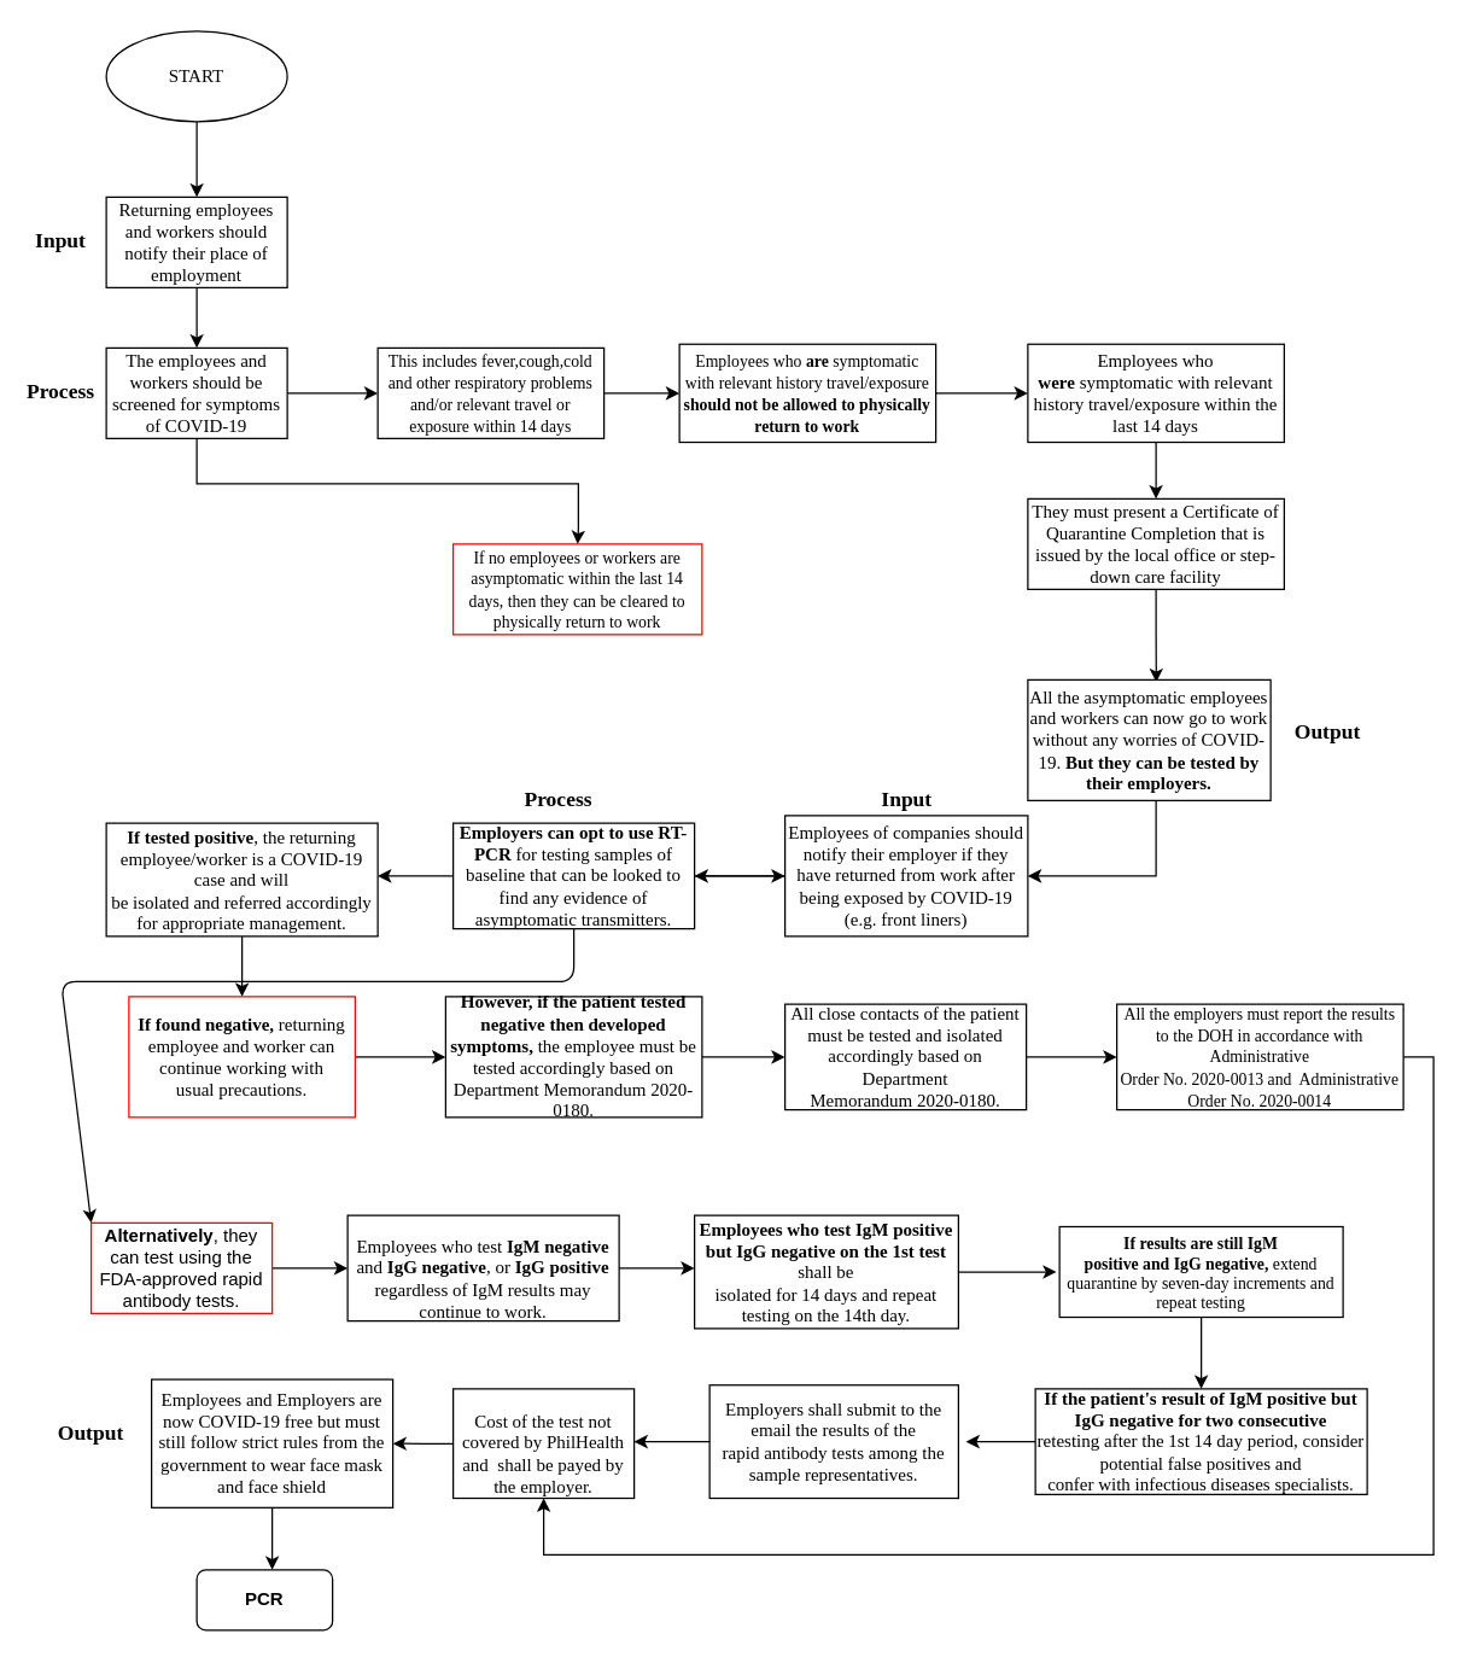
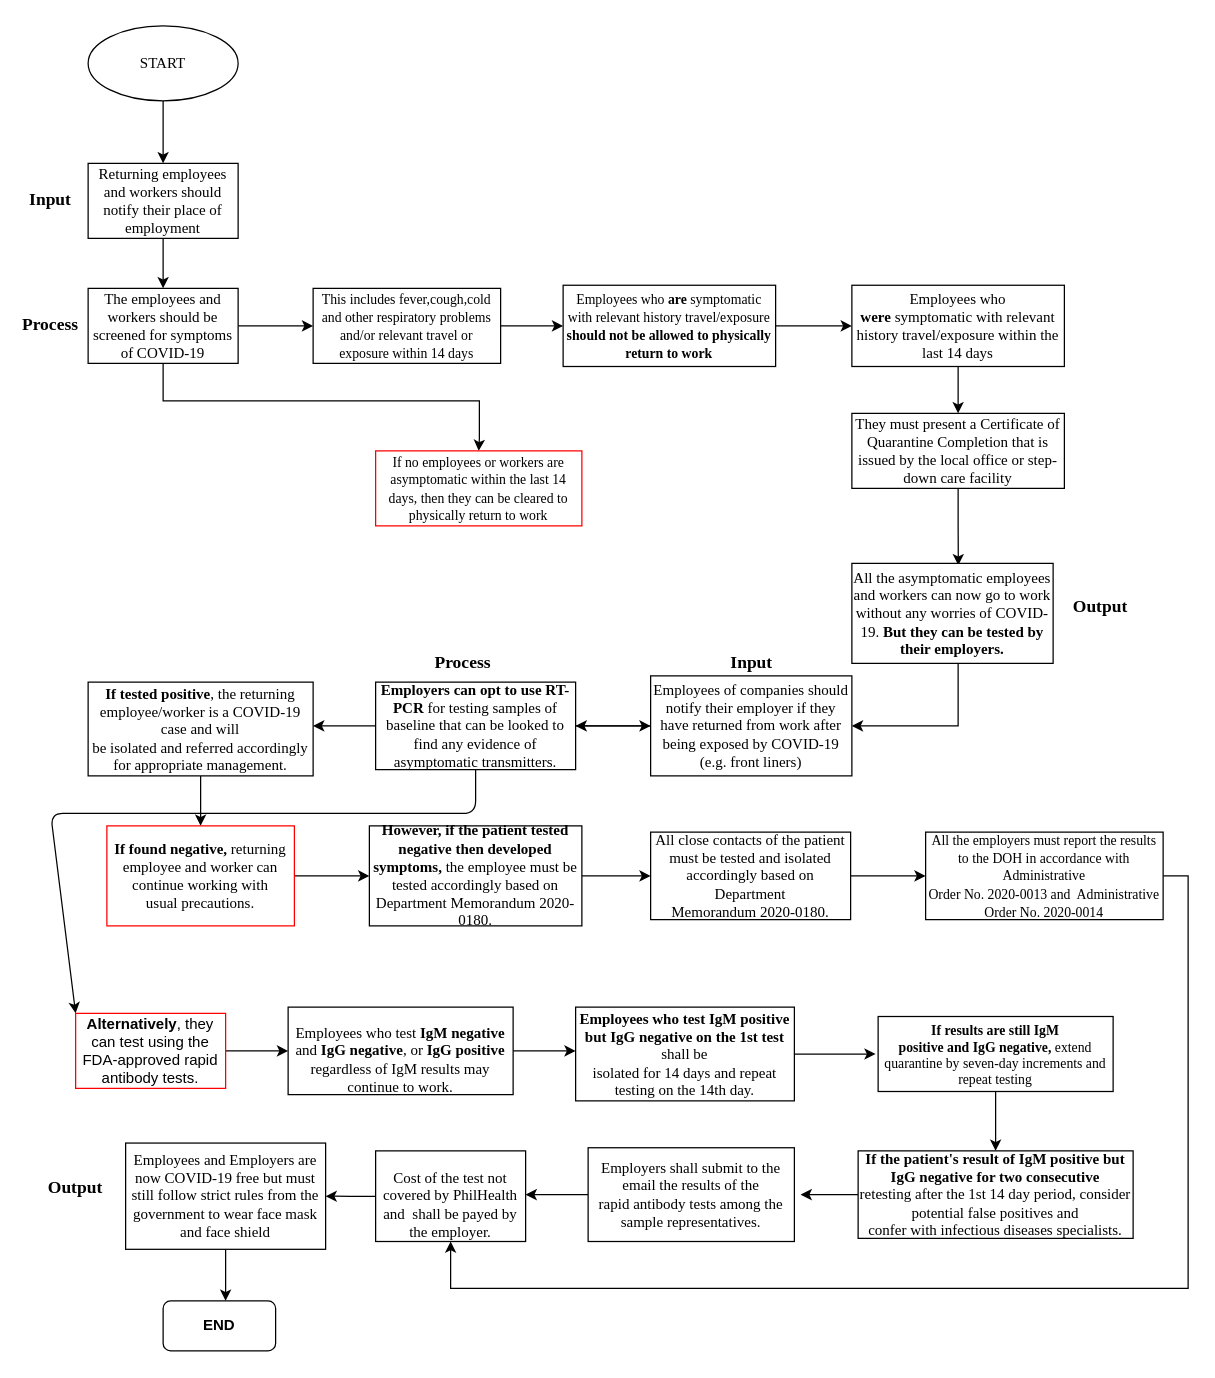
- <mxCell id="58" value="&lt;b&gt;PCR&lt;/b&gt;" style="rounded=1;whiteSpace=wrap;html=1;strokeColor=#000000;" vertex="1" parent="1"><mxGeometry x="130" y="1040" width="90" height="40" as="geometry" /></mxCell>
+ <mxCell id="58" value="&lt;b&gt;END&lt;/b&gt;" style="rounded=1;whiteSpace=wrap;html=1;strokeColor=#000000;" vertex="1" parent="1"><mxGeometry x="130" y="1040" width="90" height="40" as="geometry" /></mxCell>
